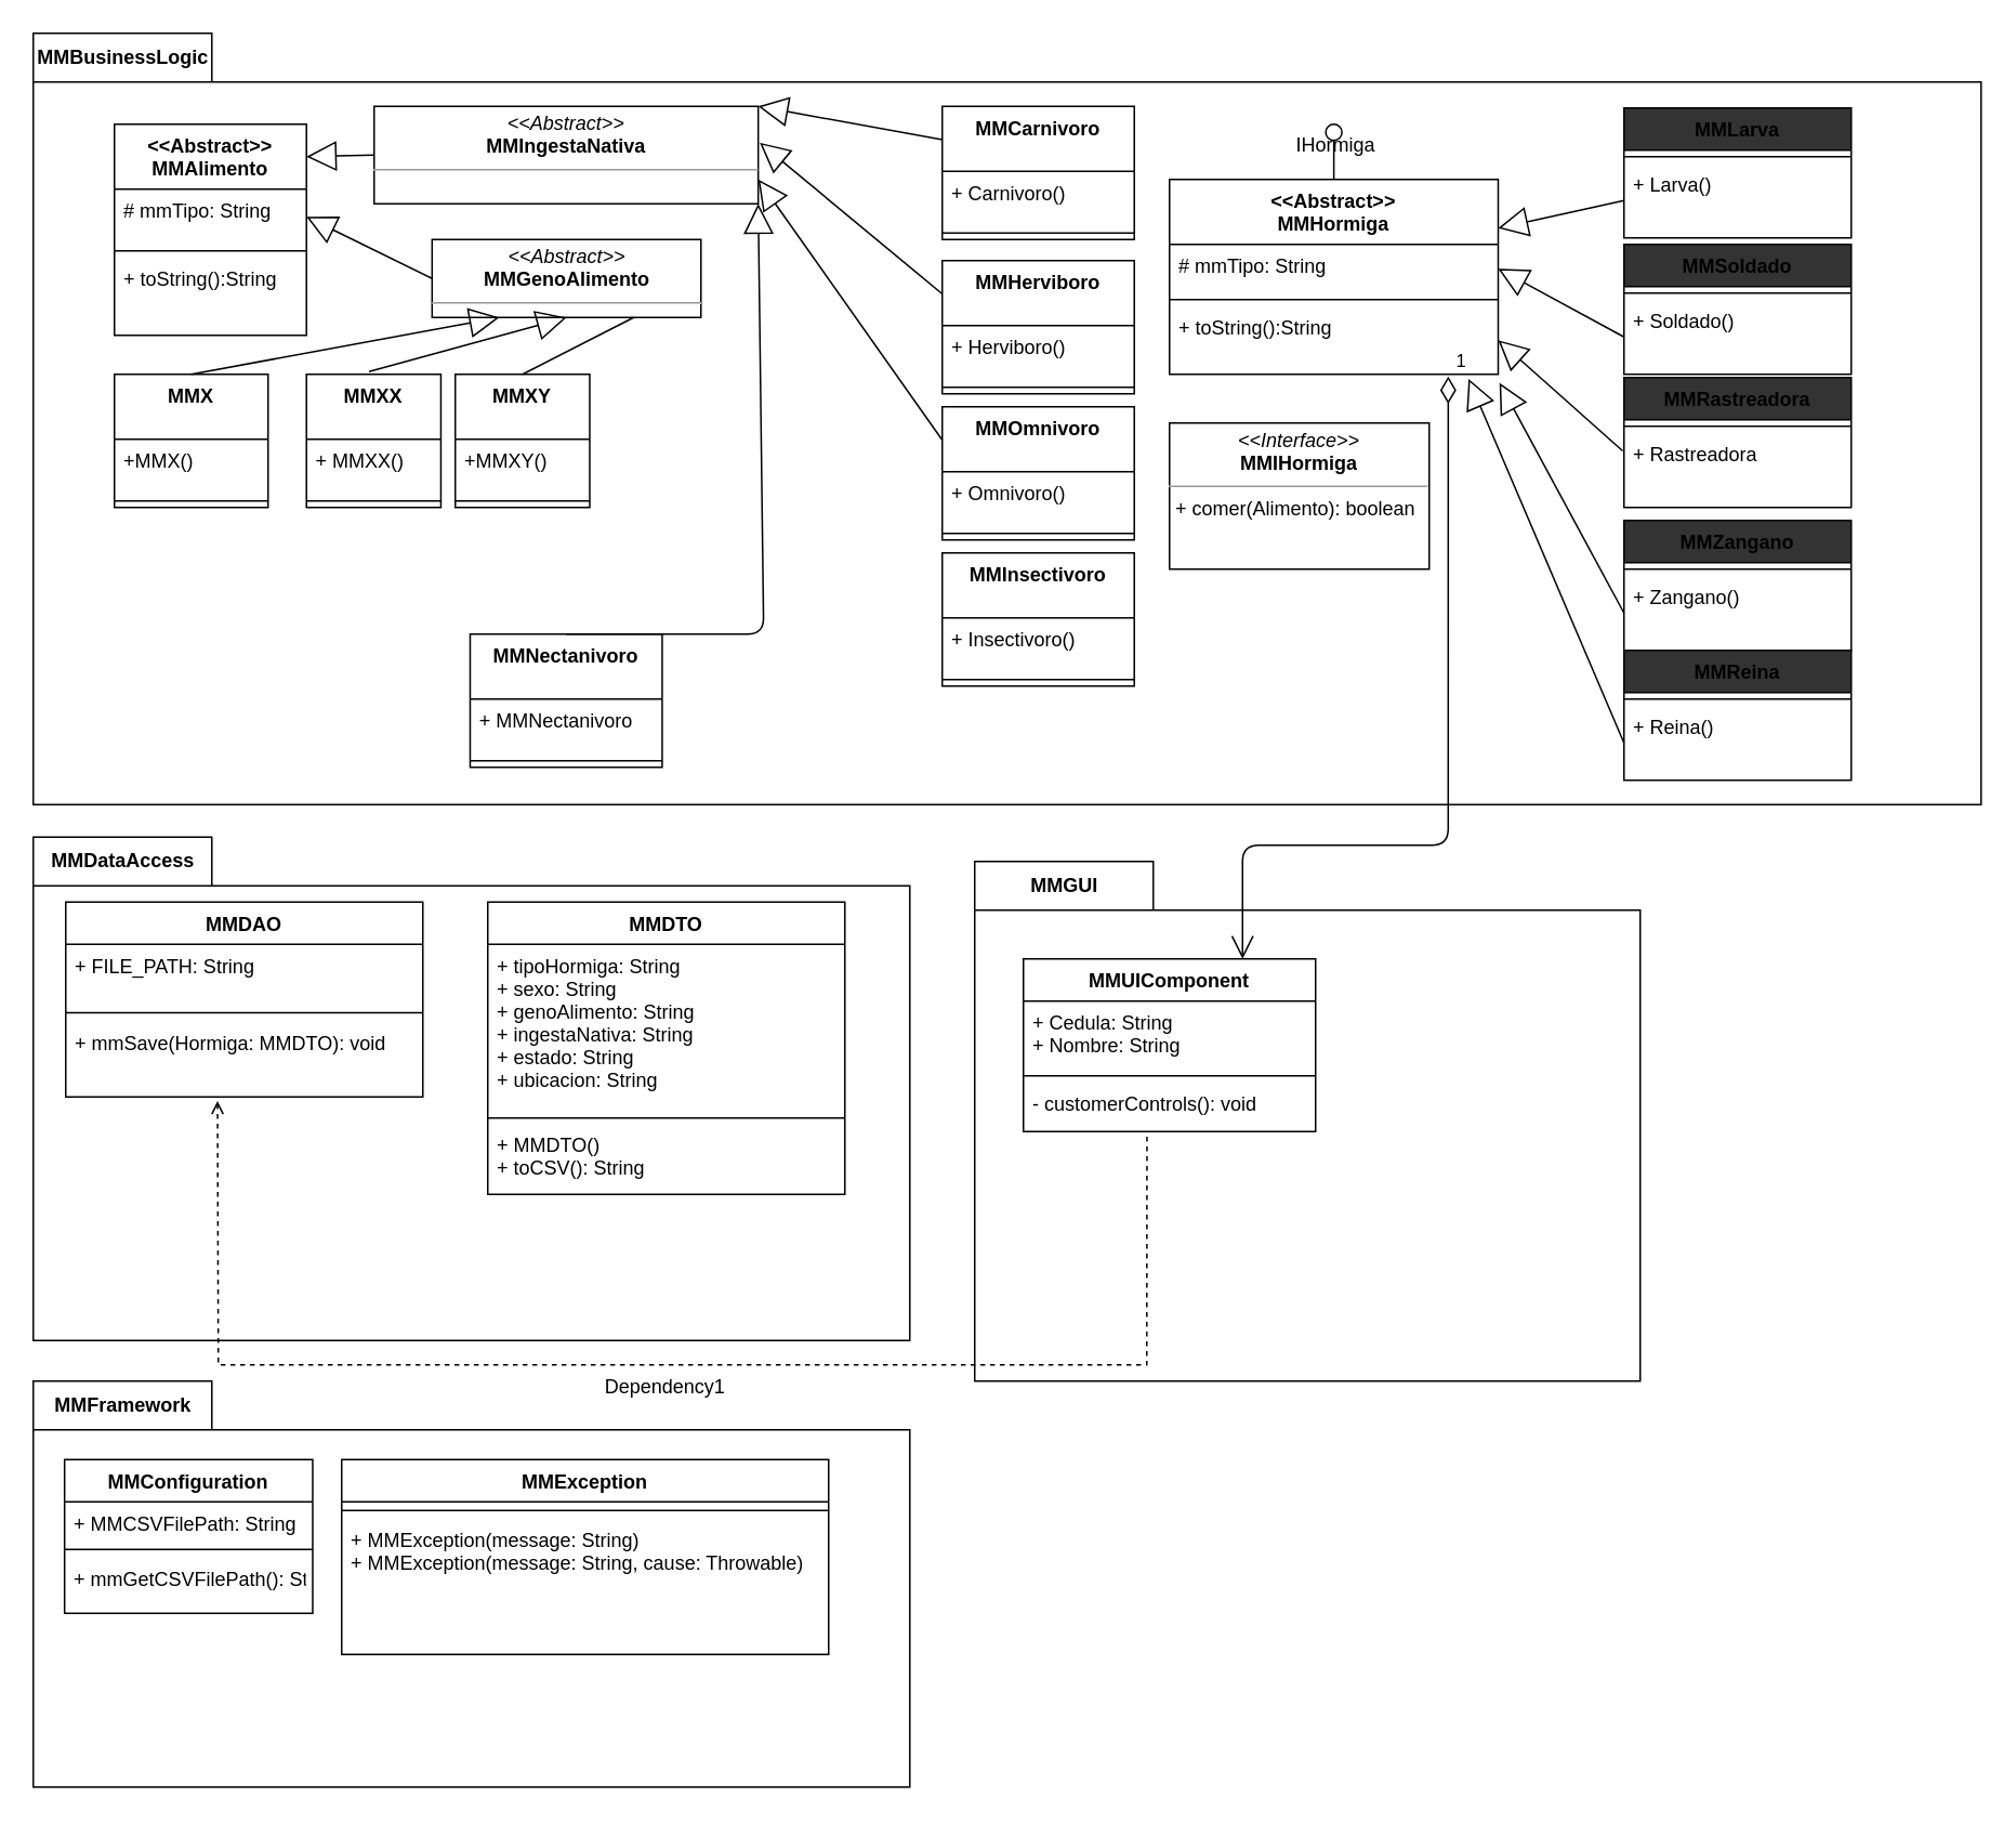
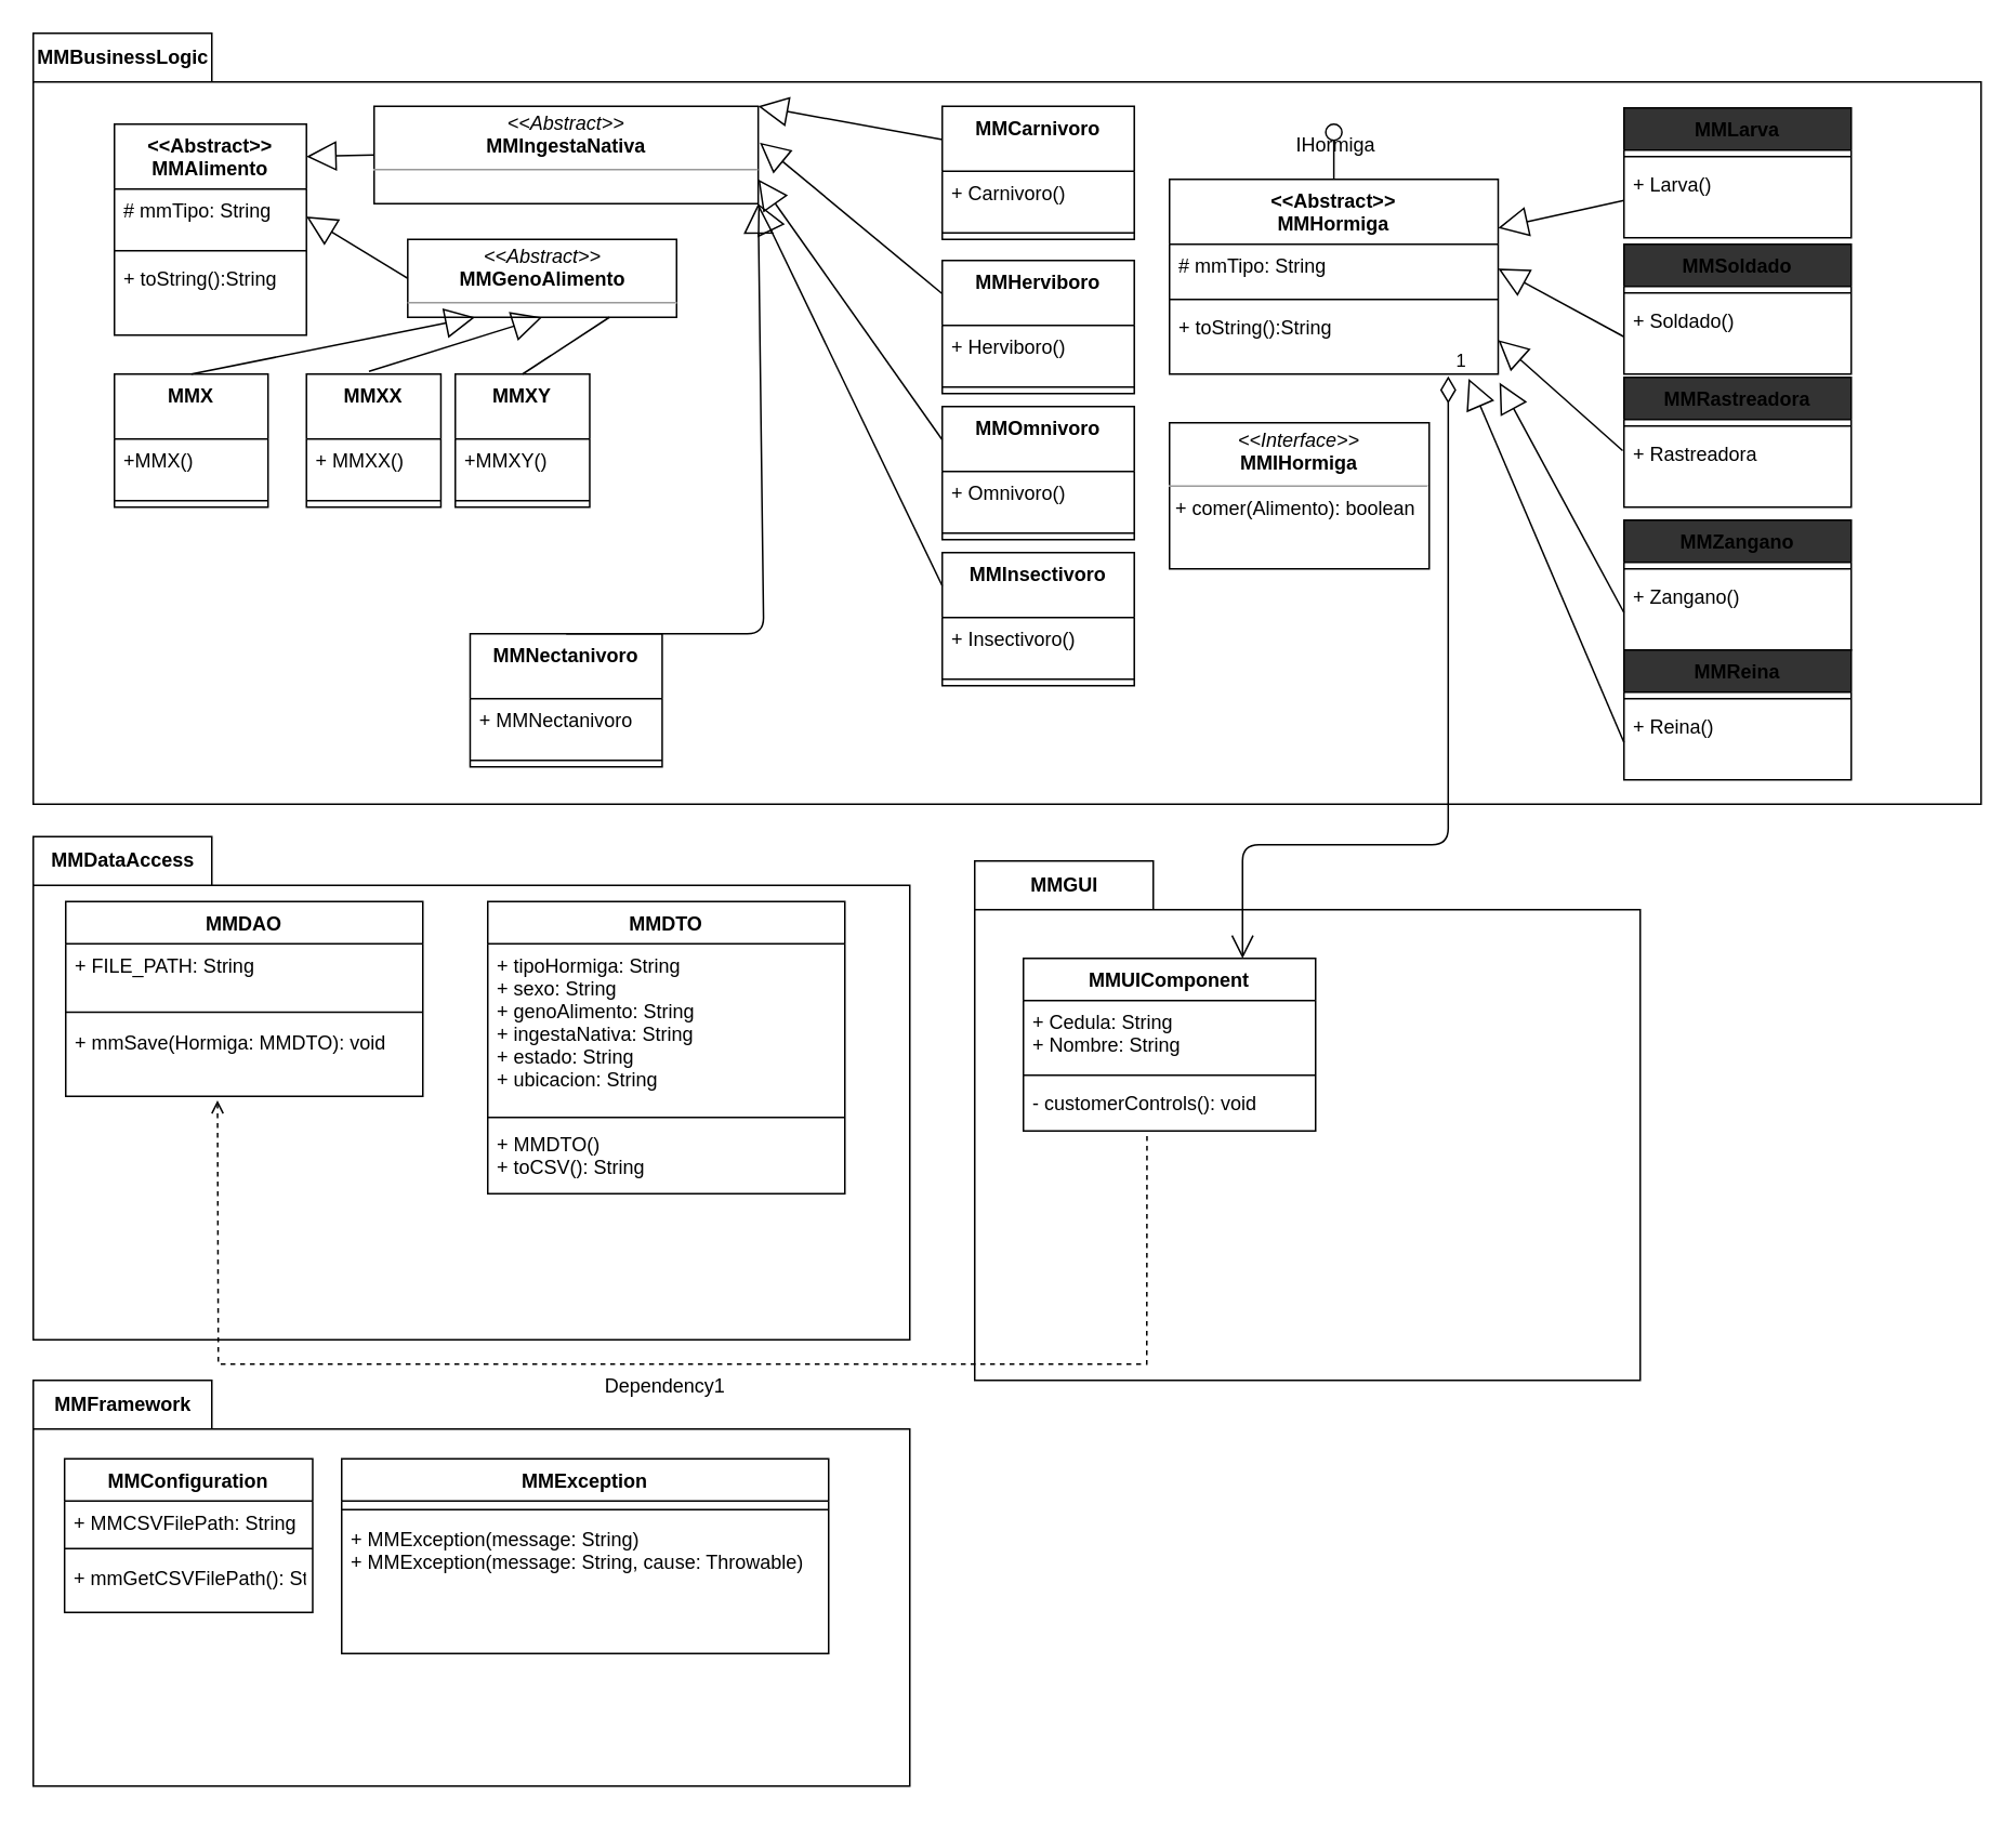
- <mxCell id="11" value="&lt;p style=&quot;margin:0px;margin-top:4px;text-align:center;&quot;&gt;&lt;i&gt;&amp;lt;&amp;lt;Abstract&amp;gt;&amp;gt;&lt;/i&gt;&lt;br&gt;&lt;b&gt;MMGenoAlimento&lt;/b&gt;&lt;/p&gt;&lt;hr size=&quot;1&quot;&gt;&lt;p style=&quot;margin:0px;margin-left:4px;&quot;&gt;&lt;/p&gt;&lt;p style=&quot;margin:0px;margin-left:4px;&quot;&gt;&lt;br&gt;&lt;/p&gt;" style="verticalAlign=top;align=left;overflow=fill;fontSize=12;fontFamily=Helvetica;html=1;" parent="8" vertex="1"><mxGeometry x="245.709" y="127" width="165.634" height="48" as="geometry" /></mxCell>
+ <mxCell id="11" value="&lt;p style=&quot;margin:0px;margin-top:4px;text-align:center;&quot;&gt;&lt;i&gt;&amp;lt;&amp;lt;Abstract&amp;gt;&amp;gt;&lt;/i&gt;&lt;br&gt;&lt;b&gt;MMGenoAlimento&lt;/b&gt;&lt;/p&gt;&lt;hr size=&quot;1&quot;&gt;&lt;p style=&quot;margin:0px;margin-left:4px;&quot;&gt;&lt;/p&gt;&lt;p style=&quot;margin:0px;margin-left:4px;&quot;&gt;&lt;br&gt;&lt;/p&gt;" style="verticalAlign=top;align=left;overflow=fill;fontSize=12;fontFamily=Helvetica;html=1;" parent="8" vertex="1"><mxGeometry x="230.709" y="127" width="165.634" height="48" as="geometry" /></mxCell>
+ <mxCell id="48" value="" style="endArrow=block;endSize=16;endFill=0;html=1;exitX=0;exitY=0.25;exitDx=0;exitDy=0;entryX=1;entryY=1;entryDx=0;entryDy=0;" parent="8" source="39" target="10" edge="1"><mxGeometry x="-0.273" y="2" width="160" relative="1" as="geometry"><mxPoint x="899.155" y="84.5" as="sourcePoint" /><mxPoint x="591.549" y="96" as="targetPoint" /><Array as="points" /><mxPoint as="offset" /></mxGeometry></mxCell>
